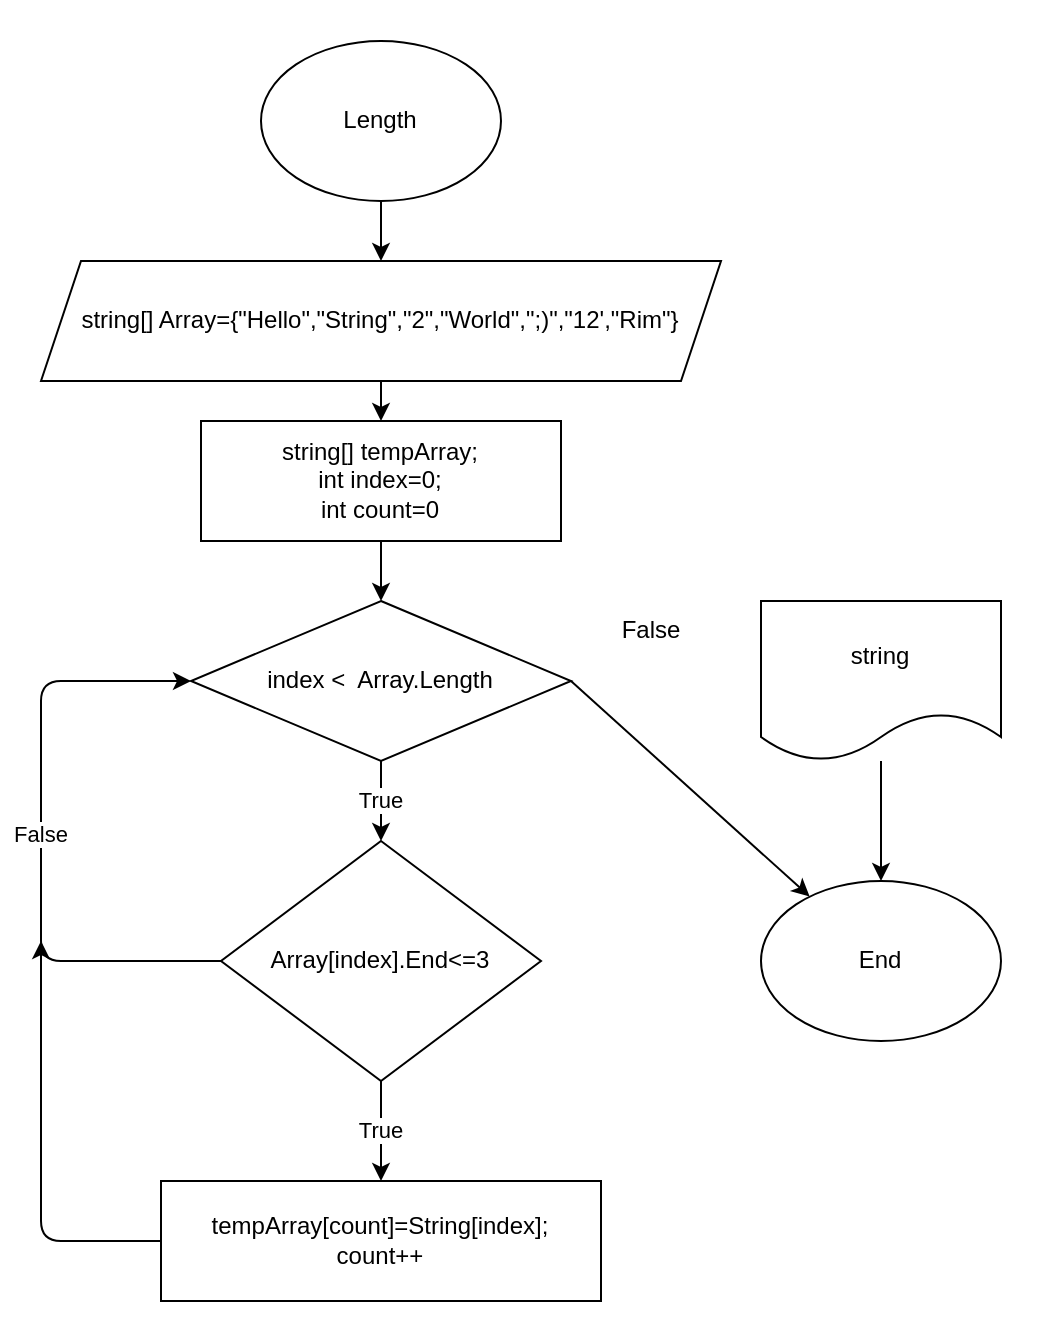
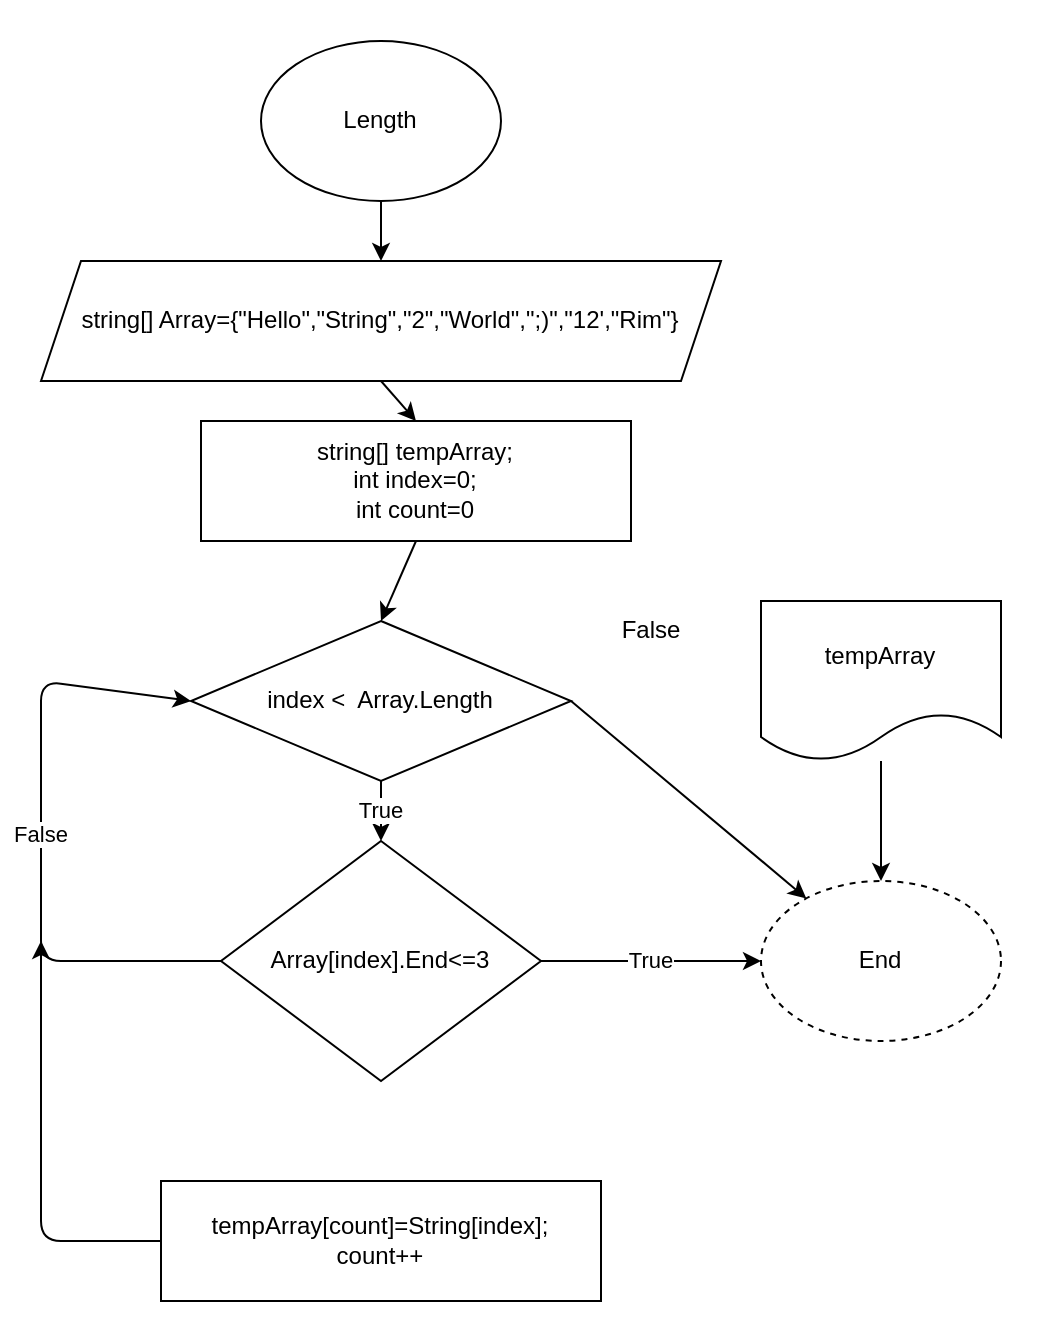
- <mxCell id="7" value="string[] tempArray;&lt;br&gt;int index=0;&lt;br&gt;int count=0" style="rounded=0;whiteSpace=wrap;html=1;" vertex="1" parent="1"><mxGeometry x="100" y="210" width="180" height="60" as="geometry" /></mxCell>
+ <mxCell id="7" value="string[] tempArray;&lt;br&gt;int index=0;&lt;br&gt;int count=0" style="rounded=0;whiteSpace=wrap;html=1;" vertex="1" parent="1"><mxGeometry x="100" y="210" width="215" height="60" as="geometry" /></mxCell>
- <mxCell id="12" value="string" style="shape=document;whiteSpace=wrap;html=1;boundedLbl=1;" vertex="1" parent="1"><mxGeometry x="380" y="300" width="120" height="80" as="geometry" /></mxCell>
+ <mxCell id="12" value="tempArray" style="shape=document;whiteSpace=wrap;html=1;boundedLbl=1;" vertex="1" parent="1"><mxGeometry x="380" y="300" width="120" height="80" as="geometry" /></mxCell>
- <mxCell id="10" value="index &amp;lt;&amp;nbsp; Array.Length" style="rhombus;whiteSpace=wrap;html=1;" vertex="1" parent="1"><mxGeometry x="95" y="300" width="190" height="80" as="geometry" /></mxCell>
+ <mxCell id="10" value="index &amp;lt;&amp;nbsp; Array.Length" style="rhombus;whiteSpace=wrap;html=1;" vertex="1" parent="1"><mxGeometry x="95" y="310" width="190" height="80" as="geometry" /></mxCell>
- <mxCell id="13" value="End" style="ellipse;whiteSpace=wrap;html=1;" vertex="1" parent="1"><mxGeometry x="380" y="440" width="120" height="80" as="geometry" /></mxCell>
+ <mxCell id="13" value="End" style="ellipse;whiteSpace=wrap;html=1;dashed=1;" vertex="1" parent="1"><mxGeometry x="380" y="440" width="120" height="80" as="geometry" /></mxCell>
- <mxCell id="15" value="True" style="edgeStyle=none;html=1;" edge="1" parent="1" source="16" target="19"><mxGeometry relative="1" as="geometry" /></mxCell>
+ <mxCell id="15" value="True" style="edgeStyle=none;html=1;" edge="1" parent="1" source="16" target="13"><mxGeometry relative="1" as="geometry" /></mxCell>
